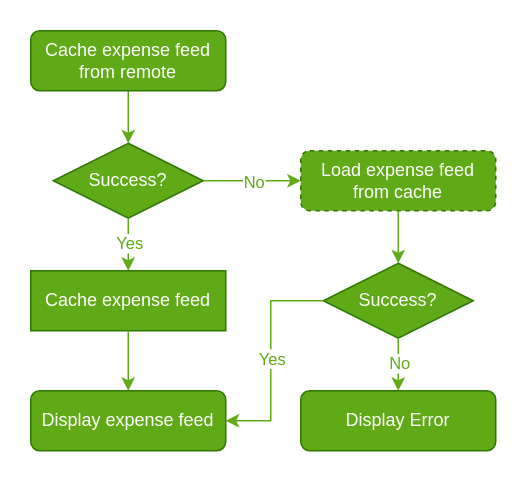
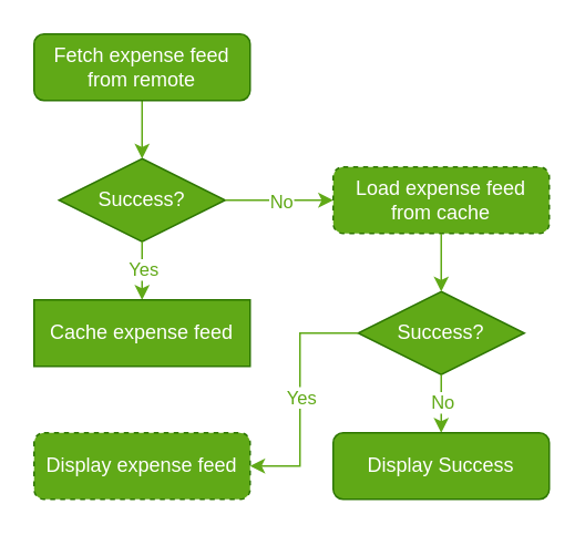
- <mxCell id="3" value="Cache expense feed from remote" style="rounded=1;whiteSpace=wrap;html=1;fillColor=#60a917;fontColor=#ffffff;strokeColor=#2D7600;" vertex="1" parent="1"><mxGeometry x="20" y="20" width="130" height="40" as="geometry" /></mxCell>
+ <mxCell id="3" value="Fetch expense feed from remote" style="rounded=1;whiteSpace=wrap;html=1;fillColor=#60a917;fontColor=#ffffff;strokeColor=#2D7600;" vertex="1" parent="1"><mxGeometry x="20" y="20" width="130" height="40" as="geometry" /></mxCell>
- <mxCell id="17" value="" style="edgeStyle=orthogonalEdgeStyle;rounded=0;orthogonalLoop=1;jettySize=auto;html=1;strokeColor=#60A917;" edge="1" parent="1" source="15" target="16"><mxGeometry relative="1" as="geometry"><mxPoint x="84.654" y="229.98" as="sourcePoint" /><mxPoint x="84.654" y="259.999" as="targetPoint" /></mxGeometry></mxCell>
- <mxCell id="16" value="Display expense feed" style="rounded=1;whiteSpace=wrap;html=1;fillColor=#60a917;fontColor=#ffffff;strokeColor=#2D7600;" vertex="1" parent="1"><mxGeometry x="20" y="260" width="130" height="40" as="geometry" /></mxCell>
+ <mxCell id="16" value="Display expense feed" style="rounded=1;whiteSpace=wrap;html=1;fillColor=#60a917;fontColor=#ffffff;strokeColor=#2D7600;dashed=1;" vertex="1" parent="1"><mxGeometry x="20" y="260" width="130" height="40" as="geometry" /></mxCell>
- <mxCell id="14" value="Display Error" style="rounded=1;whiteSpace=wrap;html=1;fillColor=#60a917;fontColor=#ffffff;strokeColor=#2D7600;" vertex="1" parent="1"><mxGeometry x="200" y="260" width="130" height="40" as="geometry" /></mxCell>
+ <mxCell id="14" value="Display Success" style="rounded=1;whiteSpace=wrap;html=1;fillColor=#60a917;fontColor=#ffffff;strokeColor=#2D7600;" vertex="1" parent="1"><mxGeometry x="200" y="260" width="130" height="40" as="geometry" /></mxCell>
